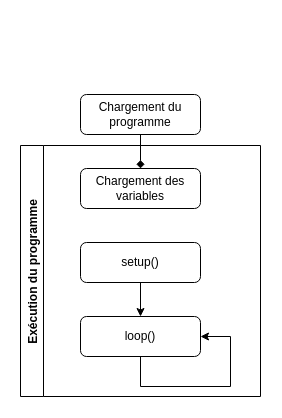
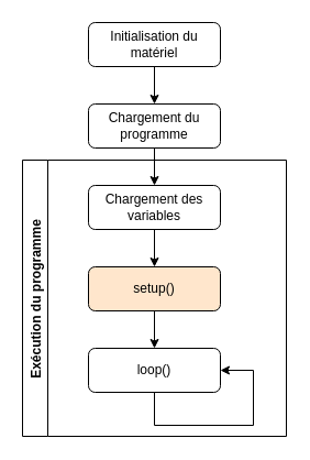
+ <mxCell id="3" value="Initialisation du matériel" style="rounded=1;whiteSpace=wrap;html=1;fontSize=12;glass=0;strokeWidth=1;shadow=0;" vertex="1" parent="1"><mxGeometry x="80" y="20" width="120" height="40" as="geometry" /></mxCell>
+ <mxCell id="2" value="" style="edgeStyle=orthogonalEdgeStyle;rounded=0;orthogonalLoop=1;jettySize=auto;html=1;" edge="1" parent="1" source="3" target="5"><mxGeometry relative="1" as="geometry" /></mxCell>
- <mxCell id="4" value="" style="edgeStyle=orthogonalEdgeStyle;rounded=0;orthogonalLoop=1;jettySize=auto;html=1;endArrow=diamond;" edge="1" parent="1" source="5" target="7"><mxGeometry relative="1" as="geometry" /></mxCell>
+ <mxCell id="4" value="" style="edgeStyle=orthogonalEdgeStyle;rounded=0;orthogonalLoop=1;jettySize=auto;html=1;" edge="1" parent="1" source="5" target="7"><mxGeometry relative="1" as="geometry" /></mxCell>
+ <mxCell id="6" value="" style="edgeStyle=orthogonalEdgeStyle;rounded=0;orthogonalLoop=1;jettySize=auto;html=1;" edge="1" parent="1" source="7" target="9"><mxGeometry relative="1" as="geometry" /></mxCell>
- <mxCell id="9" value="setup()" style="rounded=1;whiteSpace=wrap;html=1;fontSize=12;glass=0;strokeWidth=1;shadow=0;" vertex="1" parent="1"><mxGeometry x="80" y="242" width="120" height="40" as="geometry" /></mxCell>
+ <mxCell id="9" value="setup()" style="rounded=1;whiteSpace=wrap;html=1;fontSize=12;glass=0;strokeWidth=1;shadow=0;fillColor=#ffe6cc;" vertex="1" parent="1"><mxGeometry x="80" y="242" width="120" height="40" as="geometry" /></mxCell>
